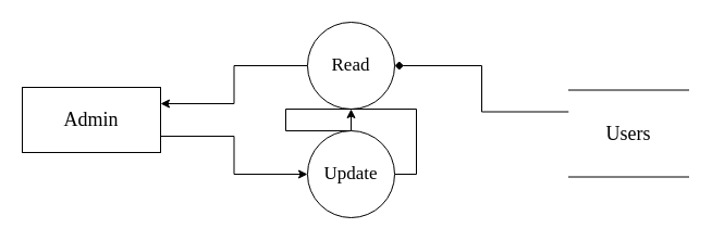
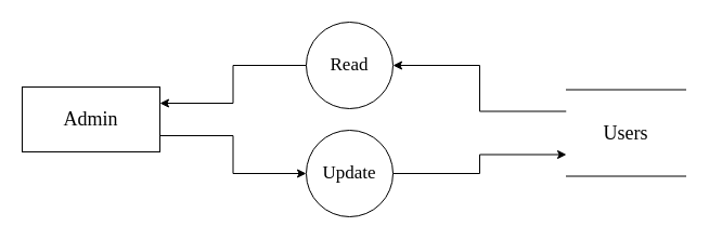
- <mxCell id="6" style="edgeStyle=orthogonalEdgeStyle;rounded=0;orthogonalLoop=1;jettySize=auto;html=1;exitX=0;exitY=0.25;exitDx=0;exitDy=0;endArrow=diamond;endFill=1;fontFamily=Times New Roman;" parent="1" source="7" target="5" edge="1"><mxGeometry relative="1" as="geometry" /></mxCell>
+ <mxCell id="6" style="edgeStyle=orthogonalEdgeStyle;rounded=0;orthogonalLoop=1;jettySize=auto;html=1;exitX=0;exitY=0.25;exitDx=0;exitDy=0;endArrow=classic;endFill=1;fontFamily=Times New Roman;" parent="1" source="7" target="5" edge="1"><mxGeometry relative="1" as="geometry" /></mxCell>
- <mxCell id="8" style="edgeStyle=orthogonalEdgeStyle;rounded=0;orthogonalLoop=1;jettySize=auto;html=1;exitX=1;exitY=0.5;exitDx=0;exitDy=0;endArrow=classic;endFill=1;fontFamily=Times New Roman;" parent="1" source="9" target="5" edge="1"><mxGeometry relative="1" as="geometry" /></mxCell>
+ <mxCell id="8" style="edgeStyle=orthogonalEdgeStyle;rounded=0;orthogonalLoop=1;jettySize=auto;html=1;exitX=1;exitY=0.5;exitDx=0;exitDy=0;entryX=0;entryY=0.75;entryDx=0;entryDy=0;endArrow=classic;endFill=1;fontFamily=Times New Roman;" parent="1" source="9" target="7" edge="1"><mxGeometry relative="1" as="geometry" /></mxCell>
